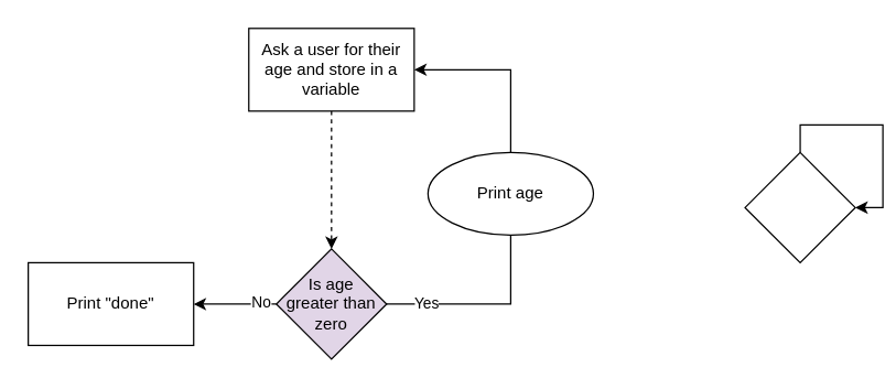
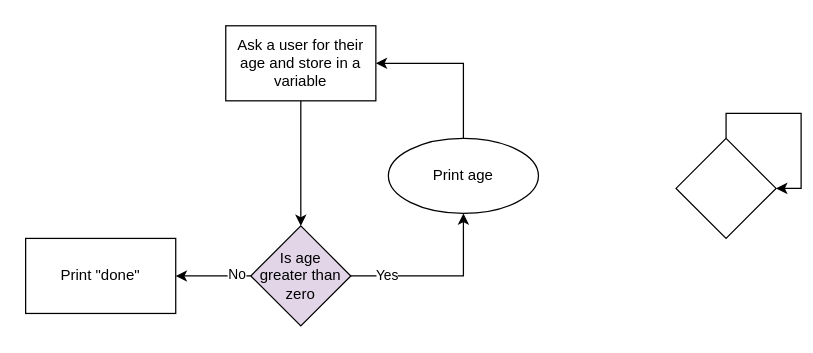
- <mxCell id="2" style="edgeStyle=orthogonalEdgeStyle;rounded=0;orthogonalLoop=1;jettySize=auto;html=1;dashed=1;" edge="1" parent="1" source="3" target="8"><mxGeometry relative="1" as="geometry" /></mxCell>
+ <mxCell id="2" style="edgeStyle=orthogonalEdgeStyle;rounded=0;orthogonalLoop=1;jettySize=auto;html=1;" edge="1" parent="1" source="3" target="8"><mxGeometry relative="1" as="geometry" /></mxCell>
- <mxCell id="4" style="edgeStyle=orthogonalEdgeStyle;rounded=0;orthogonalLoop=1;jettySize=auto;html=1;entryX=0.5;entryY=1;entryDx=0;entryDy=0;endArrow=none;" edge="1" parent="1" source="8" target="11"><mxGeometry relative="1" as="geometry" /></mxCell>
+ <mxCell id="4" style="edgeStyle=orthogonalEdgeStyle;rounded=0;orthogonalLoop=1;jettySize=auto;html=1;entryX=0.5;entryY=1;entryDx=0;entryDy=0;" edge="1" parent="1" source="8" target="11"><mxGeometry relative="1" as="geometry" /></mxCell>
